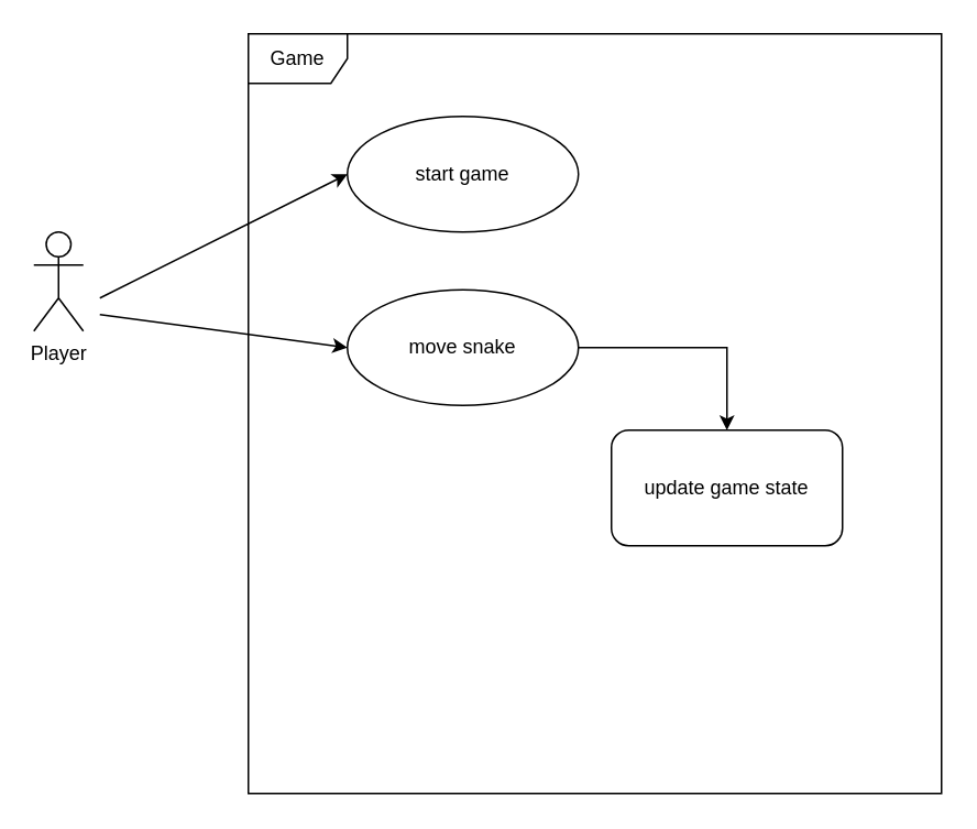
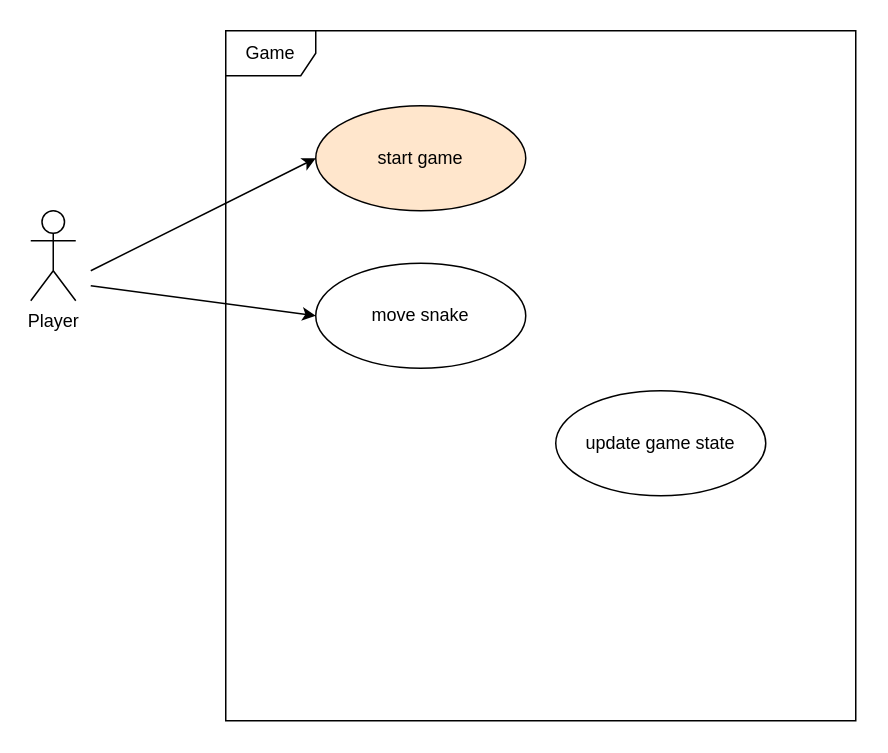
- <mxCell id="4" value="start game" style="ellipse;whiteSpace=wrap;html=1;" vertex="1" parent="1"><mxGeometry x="210" y="70" width="140" height="70" as="geometry" /></mxCell>
+ <mxCell id="4" value="start game" style="ellipse;whiteSpace=wrap;html=1;fillColor=#ffe6cc;" vertex="1" parent="1"><mxGeometry x="210" y="70" width="140" height="70" as="geometry" /></mxCell>
- <mxCell id="5" style="edgeStyle=orthogonalEdgeStyle;rounded=0;orthogonalLoop=1;jettySize=auto;html=1;exitX=1;exitY=0.5;exitDx=0;exitDy=0;entryX=0.5;entryY=0;entryDx=0;entryDy=0;" edge="1" parent="1" source="6" target="7"><mxGeometry relative="1" as="geometry" /></mxCell>
- <mxCell id="7" value="update game state" style="whiteSpace=wrap;html=1;rounded=1;" vertex="1" parent="1"><mxGeometry x="370" y="260" width="140" height="70" as="geometry" /></mxCell>
+ <mxCell id="7" value="update game state" style="ellipse;whiteSpace=wrap;html=1;" vertex="1" parent="1"><mxGeometry x="370" y="260" width="140" height="70" as="geometry" /></mxCell>
